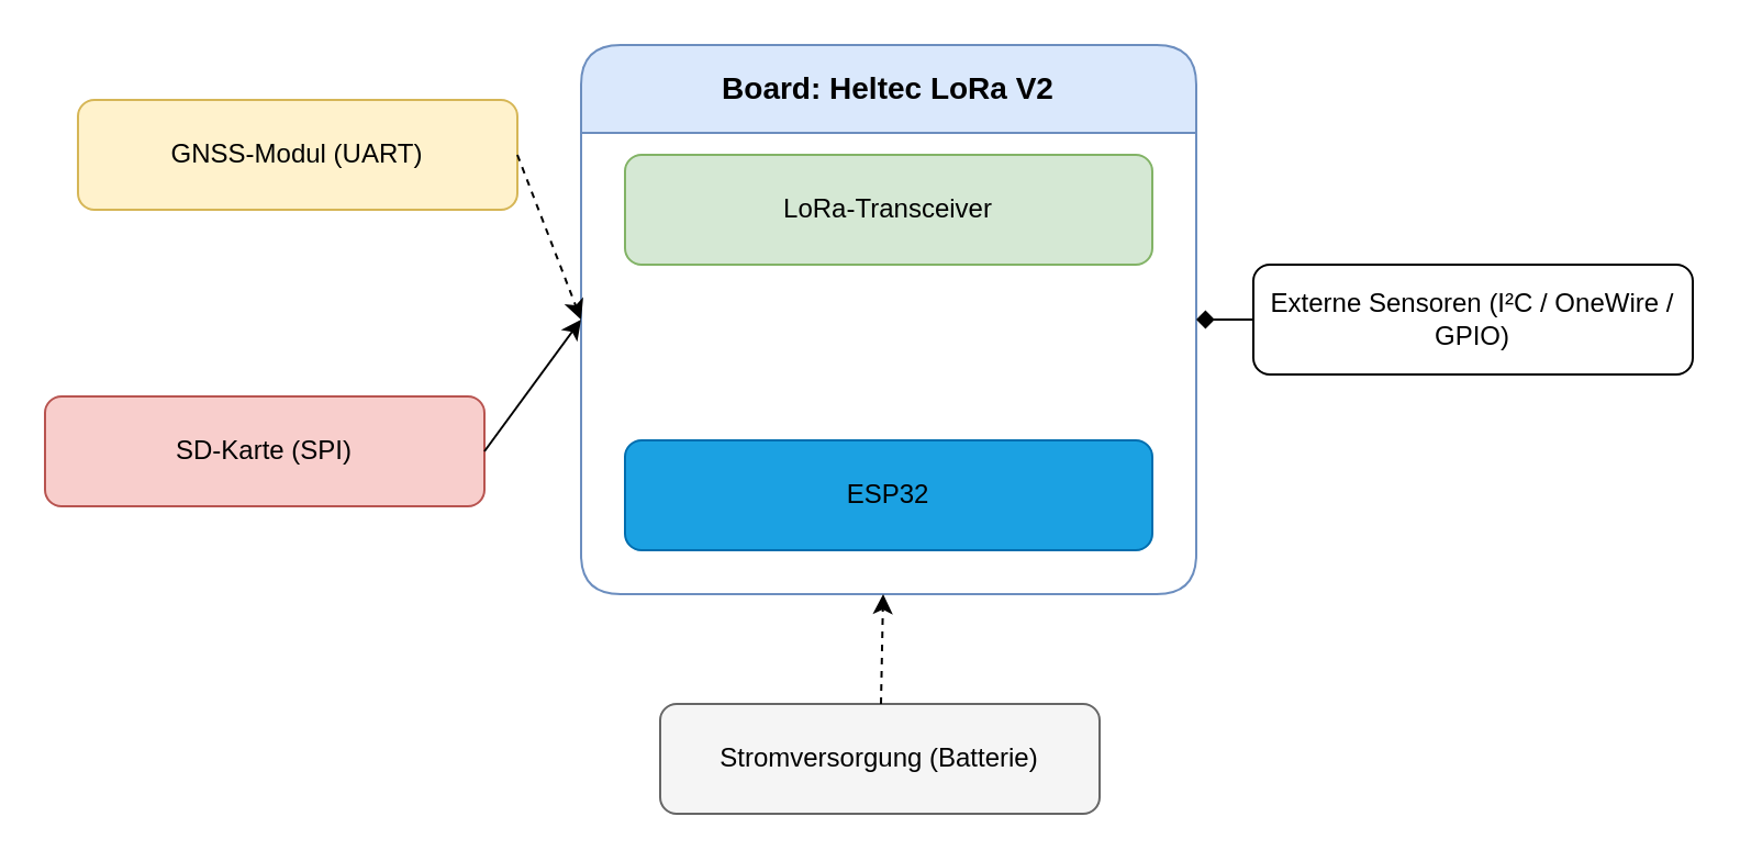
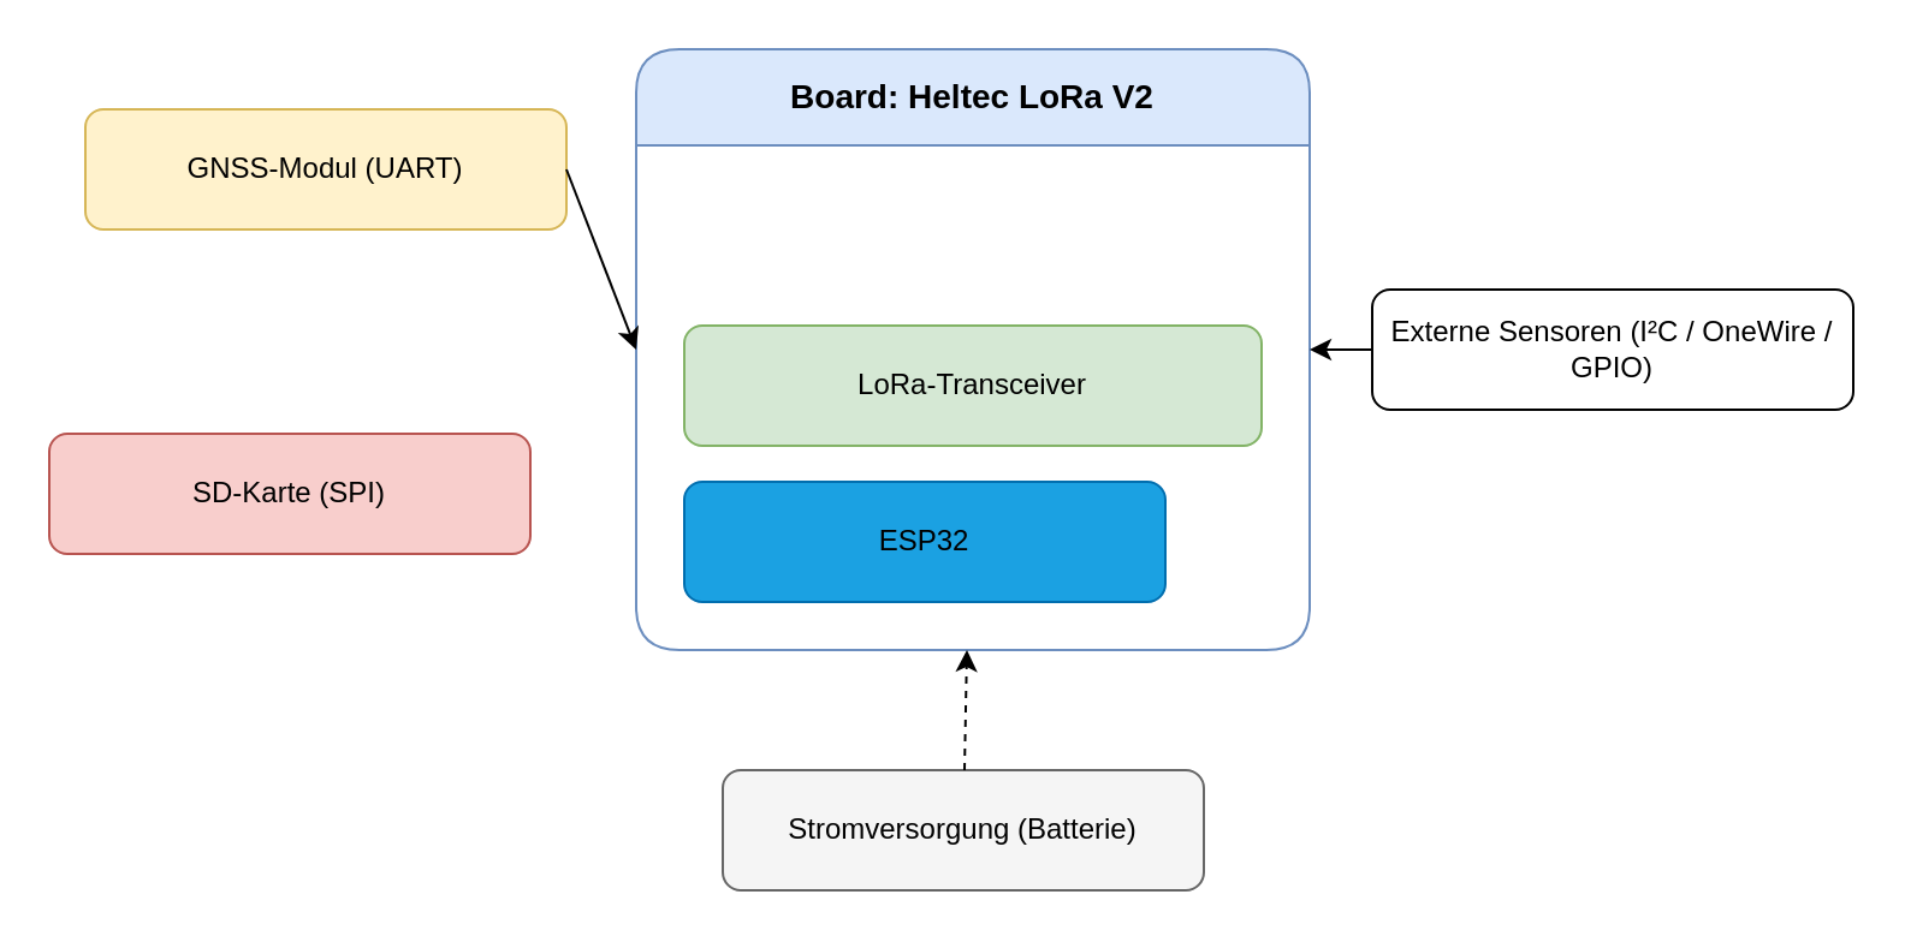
- <mxCell id="3" value="LoRa-Transceiver" style="rounded=1;whiteSpace=wrap;html=1;fillColor=#d5e8d4;strokeColor=#82b366;fontSize=12" parent="2" vertex="1"><mxGeometry x="20" y="50" width="240" height="50" as="geometry" /></mxCell>
+ <mxCell id="3" value="LoRa-Transceiver" style="rounded=1;whiteSpace=wrap;html=1;fillColor=#d5e8d4;strokeColor=#82b366;fontSize=12" parent="2" vertex="1"><mxGeometry x="20" y="115" width="240" height="50" as="geometry" /></mxCell>
- <mxCell id="9" style="exitX=1;exitY=0.5;exitDx=0;exitDy=0;entryX=0;entryY=0.5;entryDx=0;entryDy=0;dashed=1;" parent="1" source="5" target="2" edge="1"><mxGeometry relative="1" as="geometry"><mxPoint x="260" y="113" as="targetPoint" /></mxGeometry></mxCell>
+ <mxCell id="9" style="exitX=1;exitY=0.5;exitDx=0;exitDy=0;entryX=0;entryY=0.5;entryDx=0;entryDy=0;" parent="1" source="5" target="2" edge="1"><mxGeometry relative="1" as="geometry"><mxPoint x="260" y="113" as="targetPoint" /></mxGeometry></mxCell>
- <mxCell id="12" style="entryX=1;entryY=0.5;entryDx=0;entryDy=0;exitX=0;exitY=0.5;exitDx=0;exitDy=0;endArrow=diamond;" parent="1" source="8" target="2" edge="1"><mxGeometry relative="1" as="geometry" /></mxCell>
+ <mxCell id="12" style="entryX=1;entryY=0.5;entryDx=0;entryDy=0;exitX=0;exitY=0.5;exitDx=0;exitDy=0;" parent="1" source="8" target="2" edge="1"><mxGeometry relative="1" as="geometry" /></mxCell>
- <mxCell id="10" style="entryX=0;entryY=0.5;entryDx=0;entryDy=0;exitX=1;exitY=0.5;exitDx=0;exitDy=0;" parent="1" source="6" target="2" edge="1"><mxGeometry relative="1" as="geometry" /></mxCell>
- <mxCell id="4" value="&lt;font style=&quot;color: light-dark(rgb(0, 0, 0), rgb(255, 255, 255));&quot;&gt;ESP32&lt;/font&gt;" style="rounded=1;whiteSpace=wrap;html=1;fillColor=light-dark(#1BA1E2,#092F44);strokeColor=#006EAF;fontSize=12;fontColor=#ffffff;" parent="2" vertex="1"><mxGeometry x="20" y="180" width="240" height="50" as="geometry" /></mxCell>
+ <mxCell id="4" value="&lt;font style=&quot;color: light-dark(rgb(0, 0, 0), rgb(255, 255, 255));&quot;&gt;ESP32&lt;/font&gt;" style="rounded=1;whiteSpace=wrap;html=1;fillColor=light-dark(#1BA1E2,#092F44);strokeColor=#006EAF;fontSize=12;fontColor=#ffffff;" parent="2" vertex="1"><mxGeometry x="20" y="180" width="200" height="50" as="geometry" /></mxCell>
